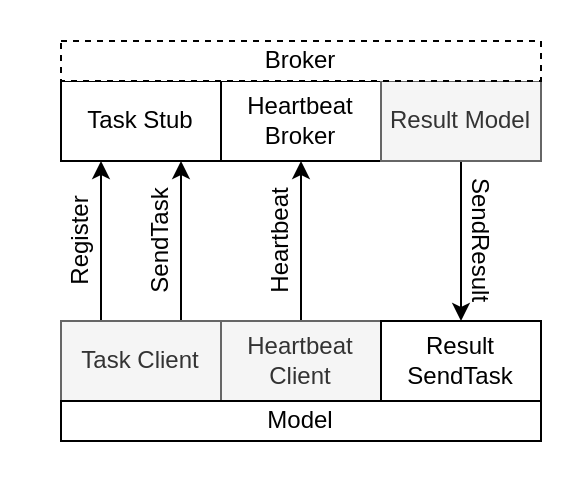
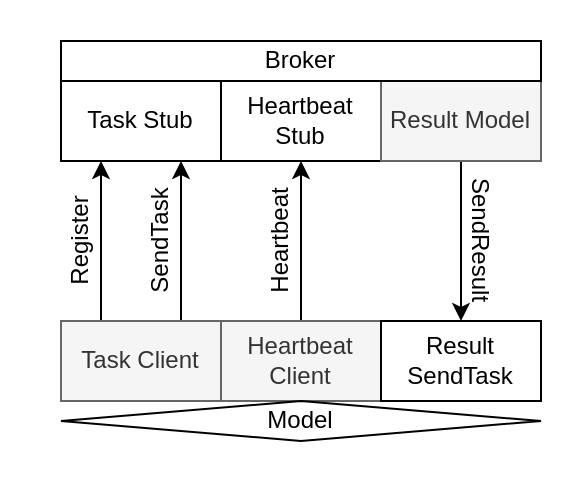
- <mxCell id="17" value="Broker" style="rounded=0;whiteSpace=wrap;html=1;dashed=1;" vertex="1" parent="1"><mxGeometry x="30" y="20" width="240" height="20" as="geometry" /></mxCell>
+ <mxCell id="17" value="Broker" style="rounded=0;whiteSpace=wrap;html=1;" vertex="1" parent="1"><mxGeometry x="30" y="20" width="240" height="20" as="geometry" /></mxCell>
- <mxCell id="15" value="Heartbeat&lt;br&gt;Broker" style="rounded=0;whiteSpace=wrap;html=1;" vertex="1" parent="1"><mxGeometry x="110" y="40" width="80" height="40" as="geometry" /></mxCell>
+ <mxCell id="15" value="Heartbeat&lt;br&gt;Stub" style="rounded=0;whiteSpace=wrap;html=1;" vertex="1" parent="1"><mxGeometry x="110" y="40" width="80" height="40" as="geometry" /></mxCell>
- <mxCell id="13" value="Model" style="rounded=0;whiteSpace=wrap;html=1;" vertex="1" parent="1"><mxGeometry x="30" y="200" width="240" height="20" as="geometry" /></mxCell>
+ <mxCell id="13" value="Model" style="rhombus;whiteSpace=wrap;html=1;" vertex="1" parent="1"><mxGeometry x="30" y="200" width="240" height="20" as="geometry" /></mxCell>
